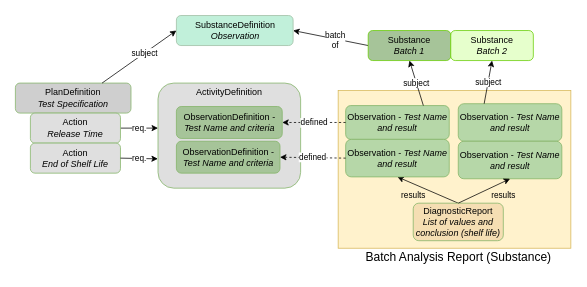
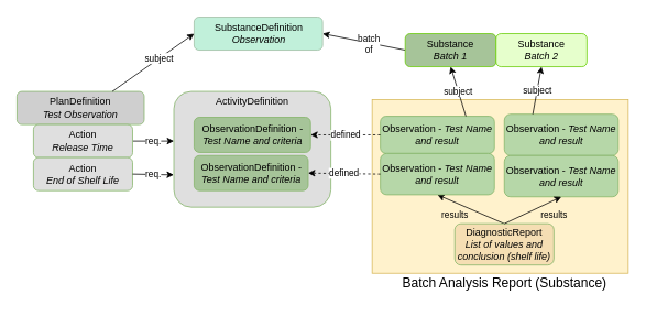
- <mxCell id="5" value="PlanDefinition&lt;br&gt;&lt;i&gt;Test Specification&lt;/i&gt;" style="rounded=1;whiteSpace=wrap;html=1;fontSize=12;glass=0;strokeWidth=1;shadow=0;fillColor=#cfcfcf;strokeColor=#82b366;" parent="1" vertex="1"><mxGeometry x="20" y="110" width="154" height="40" as="geometry" /></mxCell>
+ <mxCell id="5" value="PlanDefinition&lt;br&gt;&lt;i&gt;Test Observation&lt;/i&gt;" style="rounded=1;whiteSpace=wrap;html=1;fontSize=12;glass=0;strokeWidth=1;shadow=0;fillColor=#cfcfcf;strokeColor=#82b366;" parent="1" vertex="1"><mxGeometry x="20" y="110" width="154" height="40" as="geometry" /></mxCell>
